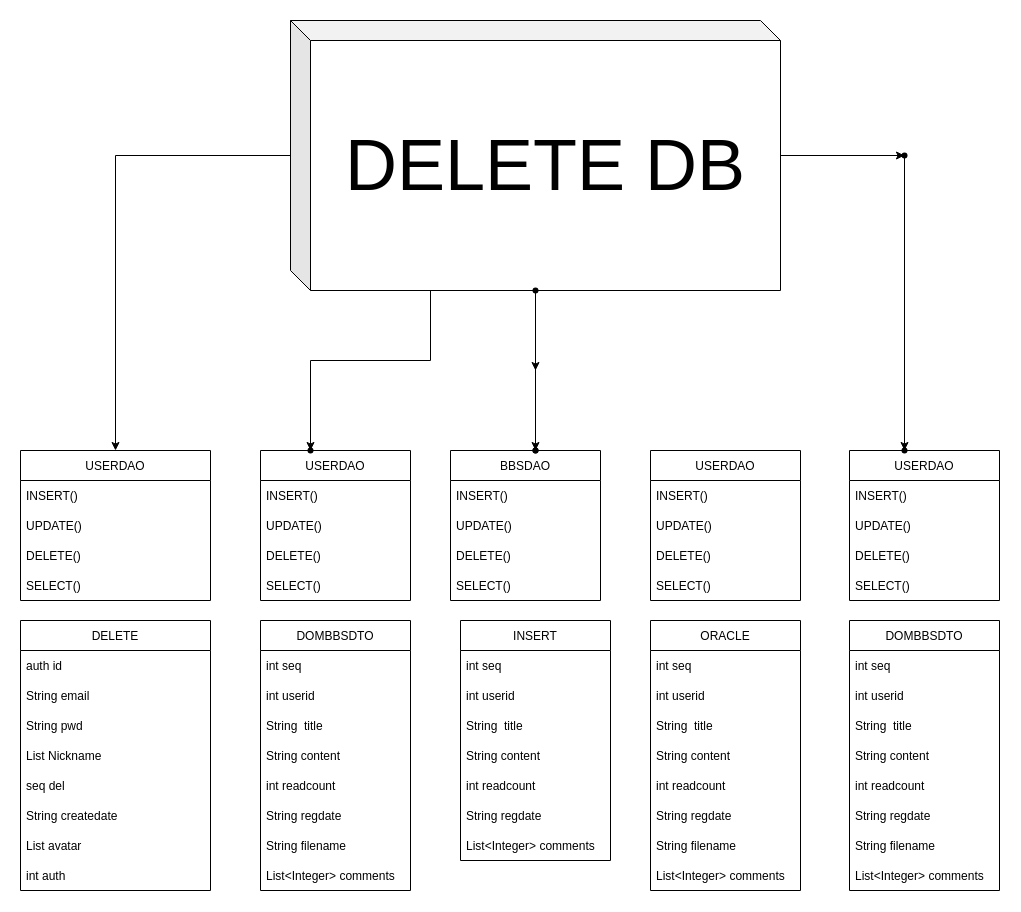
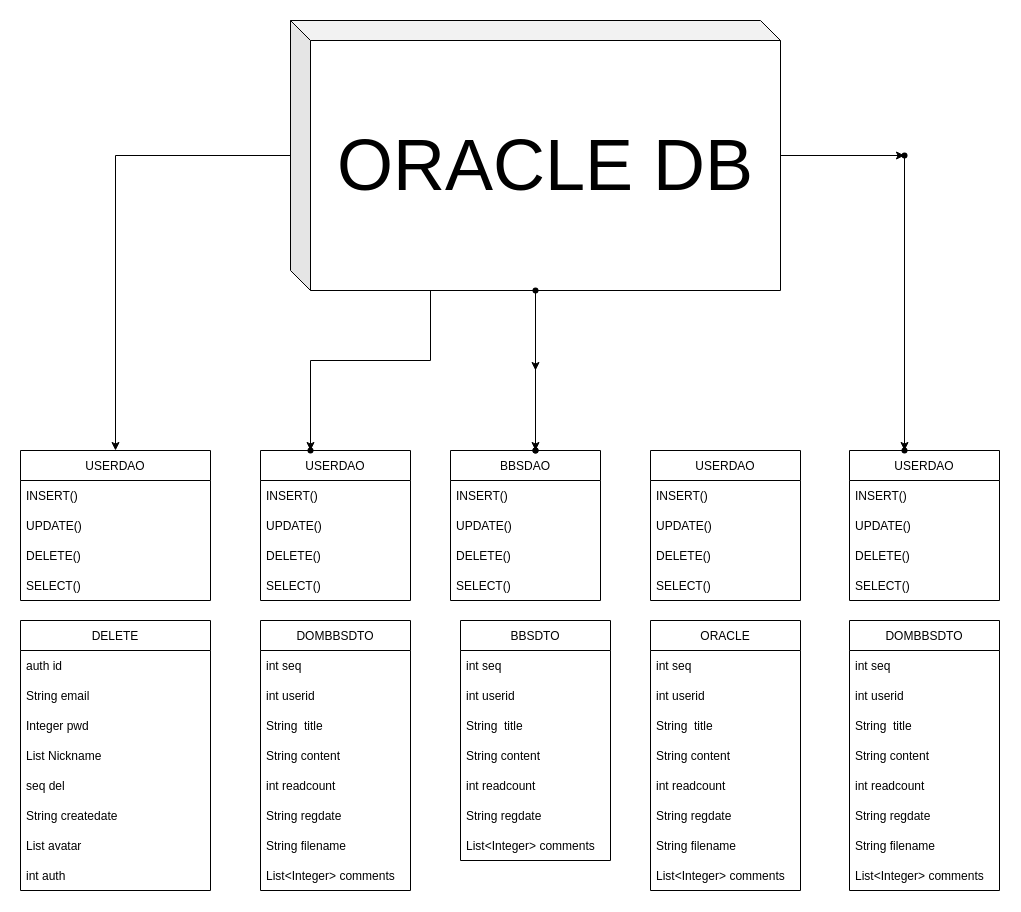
- <mxCell id="75" value="&lt;font style=&quot;font-size: 72px&quot;&gt;DELETE DB&lt;/font&gt;" style="shape=cube;whiteSpace=wrap;html=1;boundedLbl=1;backgroundOutline=1;darkOpacity=0.05;darkOpacity2=0.1;" parent="1" vertex="1"><mxGeometry x="290" y="20" width="490" height="270" as="geometry" /></mxCell>
+ <mxCell id="75" value="&lt;font style=&quot;font-size: 72px&quot;&gt;ORACLE DB&lt;/font&gt;" style="shape=cube;whiteSpace=wrap;html=1;boundedLbl=1;backgroundOutline=1;darkOpacity=0.05;darkOpacity2=0.1;" parent="1" vertex="1"><mxGeometry x="290" y="20" width="490" height="270" as="geometry" /></mxCell>
- <mxCell id="16" value="INSERT" style="swimlane;fontStyle=0;childLayout=stackLayout;horizontal=1;startSize=30;horizontalStack=0;resizeParent=1;resizeParentMax=0;resizeLast=0;collapsible=1;marginBottom=0;" parent="1" vertex="1"><mxGeometry x="460" y="620" width="150" height="240" as="geometry" /></mxCell>
+ <mxCell id="16" value="BBSDTO" style="swimlane;fontStyle=0;childLayout=stackLayout;horizontal=1;startSize=30;horizontalStack=0;resizeParent=1;resizeParentMax=0;resizeLast=0;collapsible=1;marginBottom=0;" parent="1" vertex="1"><mxGeometry x="460" y="620" width="150" height="240" as="geometry" /></mxCell>
- <mxCell id="5" value="String pwd" style="text;strokeColor=none;fillColor=none;align=left;verticalAlign=middle;spacingLeft=4;spacingRight=4;overflow=hidden;points=[[0,0.5],[1,0.5]];portConstraint=eastwest;rotatable=0;" parent="2" vertex="1"><mxGeometry y="90" width="190" height="30" as="geometry" /></mxCell>
+ <mxCell id="5" value="Integer pwd" style="text;strokeColor=none;fillColor=none;align=left;verticalAlign=middle;spacingLeft=4;spacingRight=4;overflow=hidden;points=[[0,0.5],[1,0.5]];portConstraint=eastwest;rotatable=0;" parent="2" vertex="1"><mxGeometry y="90" width="190" height="30" as="geometry" /></mxCell>
